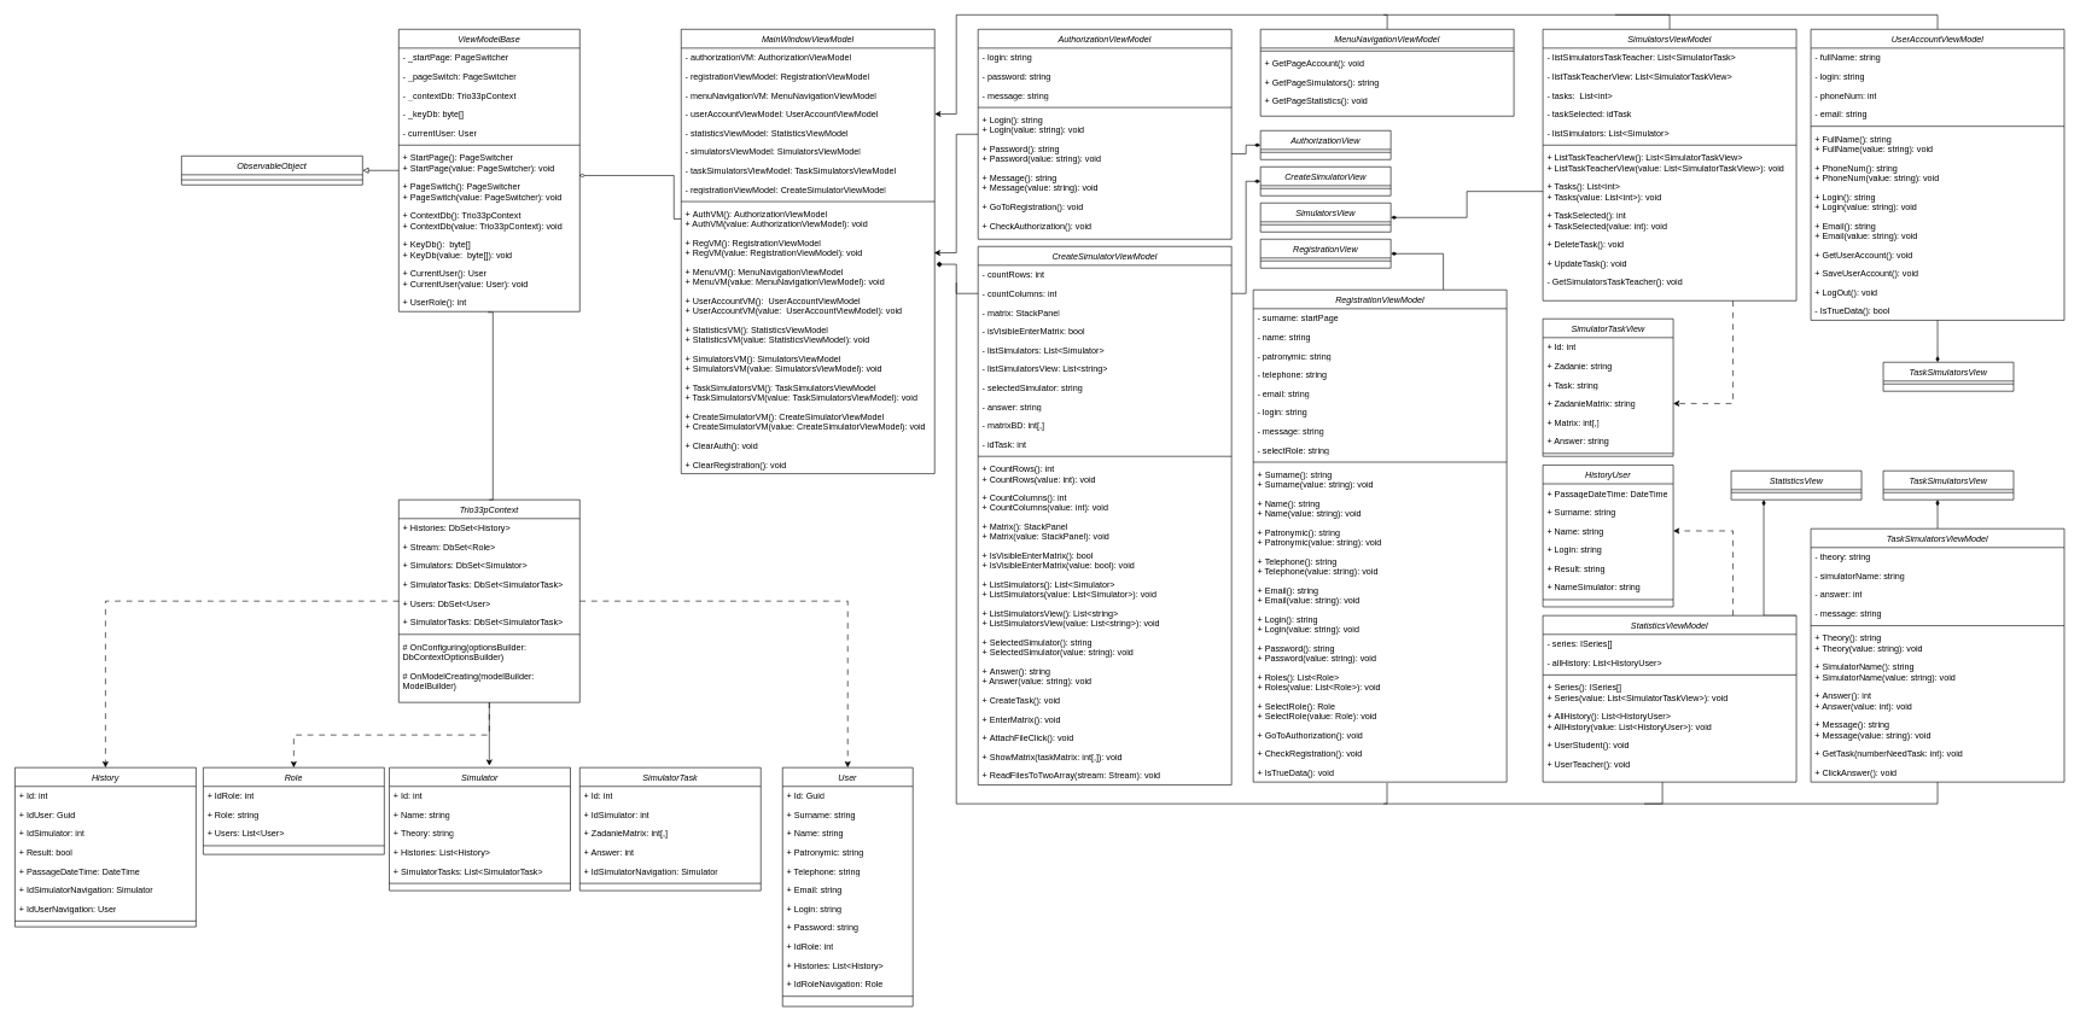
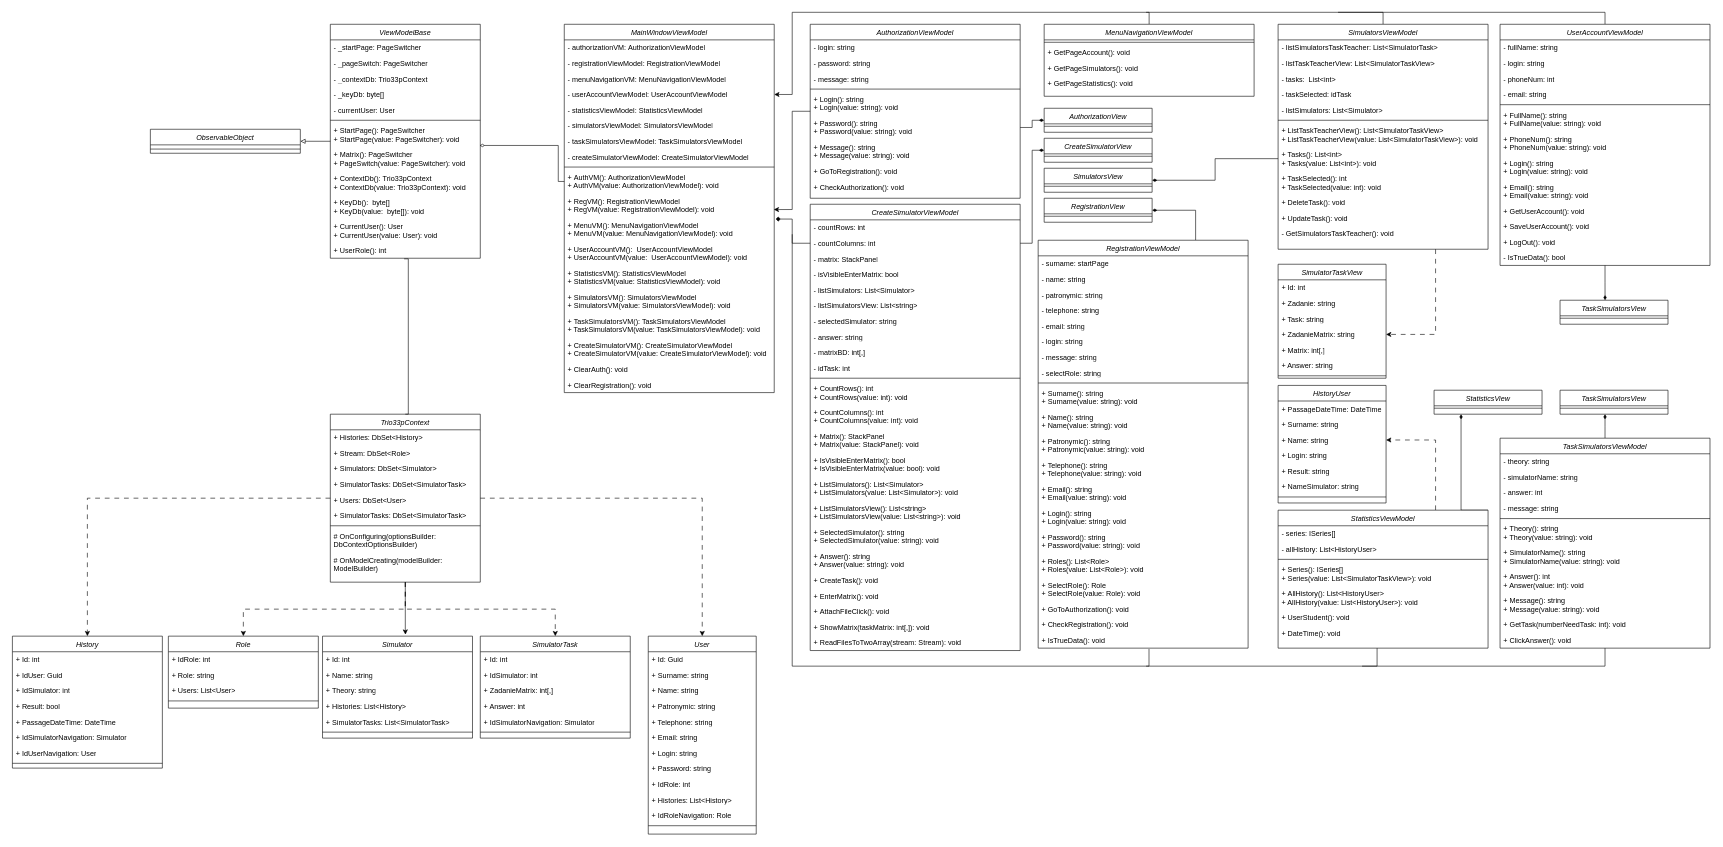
- <mxCell id="134" value="+ GetPageSimulators(): string" style="text;align=left;verticalAlign=top;spacingLeft=4;spacingRight=4;overflow=hidden;rotatable=0;points=[[0,0.5],[1,0.5]];portConstraint=eastwest;" vertex="1" parent="131"><mxGeometry y="60" width="350" height="26" as="geometry" /></mxCell>
+ <mxCell id="134" value="+ GetPageSimulators(): void" style="text;align=left;verticalAlign=top;spacingLeft=4;spacingRight=4;overflow=hidden;rotatable=0;points=[[0,0.5],[1,0.5]];portConstraint=eastwest;" vertex="1" parent="131"><mxGeometry y="60" width="350" height="26" as="geometry" /></mxCell>
- <mxCell id="67" value="+ PageSwitch(): PageSwitcher&#10;+ PageSwitch(value: PageSwitcher): void" style="text;align=left;verticalAlign=top;spacingLeft=4;spacingRight=4;overflow=hidden;rotatable=0;points=[[0,0.5],[1,0.5]];portConstraint=eastwest;" vertex="1" parent="59"><mxGeometry y="204" width="250" height="40" as="geometry" /></mxCell>
+ <mxCell id="67" value="+ Matrix(): PageSwitcher&#10;+ PageSwitch(value: PageSwitcher): void" style="text;align=left;verticalAlign=top;spacingLeft=4;spacingRight=4;overflow=hidden;rotatable=0;points=[[0,0.5],[1,0.5]];portConstraint=eastwest;" vertex="1" parent="59"><mxGeometry y="204" width="250" height="40" as="geometry" /></mxCell>
- <mxCell id="80" value="- registrationViewModel:&amp;nbsp;CreateSimulatorViewModel" style="text;strokeColor=none;fillColor=none;align=left;verticalAlign=top;spacingLeft=4;spacingRight=4;overflow=hidden;rotatable=0;points=[[0,0.5],[1,0.5]];portConstraint=eastwest;whiteSpace=wrap;html=1;" vertex="1" parent="72"><mxGeometry y="208" width="350" height="26" as="geometry" /></mxCell>
+ <mxCell id="80" value="- createSimulatorViewModel:&amp;nbsp;CreateSimulatorViewModel" style="text;strokeColor=none;fillColor=none;align=left;verticalAlign=top;spacingLeft=4;spacingRight=4;overflow=hidden;rotatable=0;points=[[0,0.5],[1,0.5]];portConstraint=eastwest;whiteSpace=wrap;html=1;" vertex="1" parent="72"><mxGeometry y="208" width="350" height="26" as="geometry" /></mxCell>
+ <mxCell id="5" style="edgeStyle=orthogonalEdgeStyle;rounded=0;orthogonalLoop=1;jettySize=auto;html=1;entryX=0.5;entryY=0;entryDx=0;entryDy=0;dashed=1;dashPattern=8 8;" edge="1" parent="1" source="7" target="38"><mxGeometry relative="1" as="geometry" /></mxCell>
- <mxCell id="193" value="+ UserTeacher(): void" style="text;align=left;verticalAlign=top;spacingLeft=4;spacingRight=4;overflow=hidden;rotatable=0;points=[[0,0.5],[1,0.5]];portConstraint=eastwest;" vertex="1" parent="186"><mxGeometry y="192" width="350" height="26" as="geometry" /></mxCell>
+ <mxCell id="193" value="+ DateTime(): void" style="text;align=left;verticalAlign=top;spacingLeft=4;spacingRight=4;overflow=hidden;rotatable=0;points=[[0,0.5],[1,0.5]];portConstraint=eastwest;" vertex="1" parent="186"><mxGeometry y="192" width="350" height="26" as="geometry" /></mxCell>
